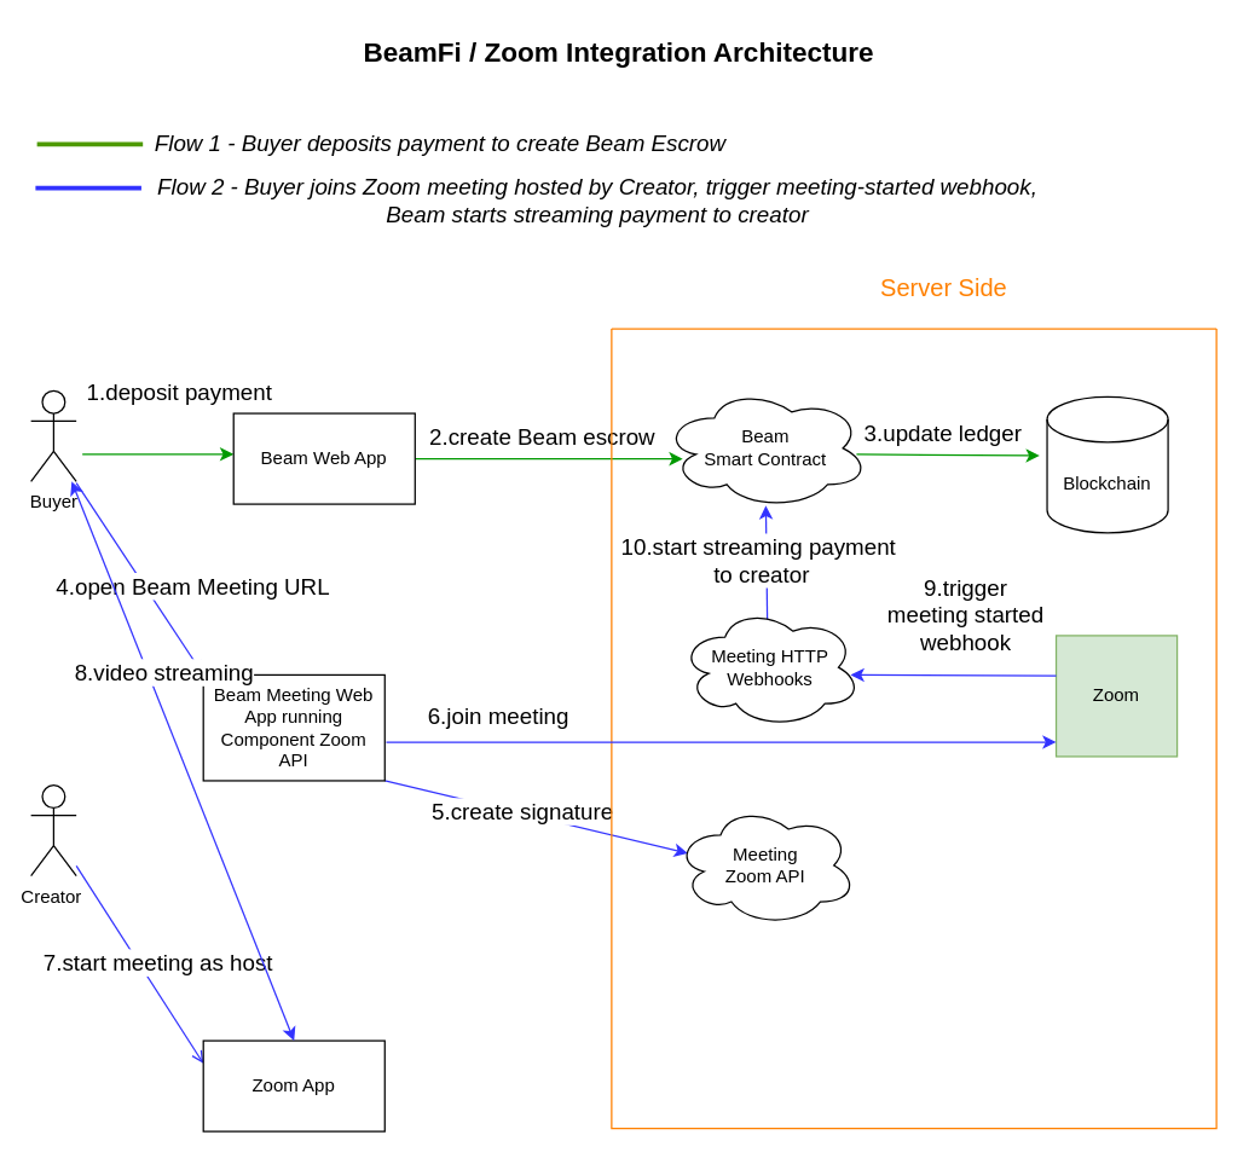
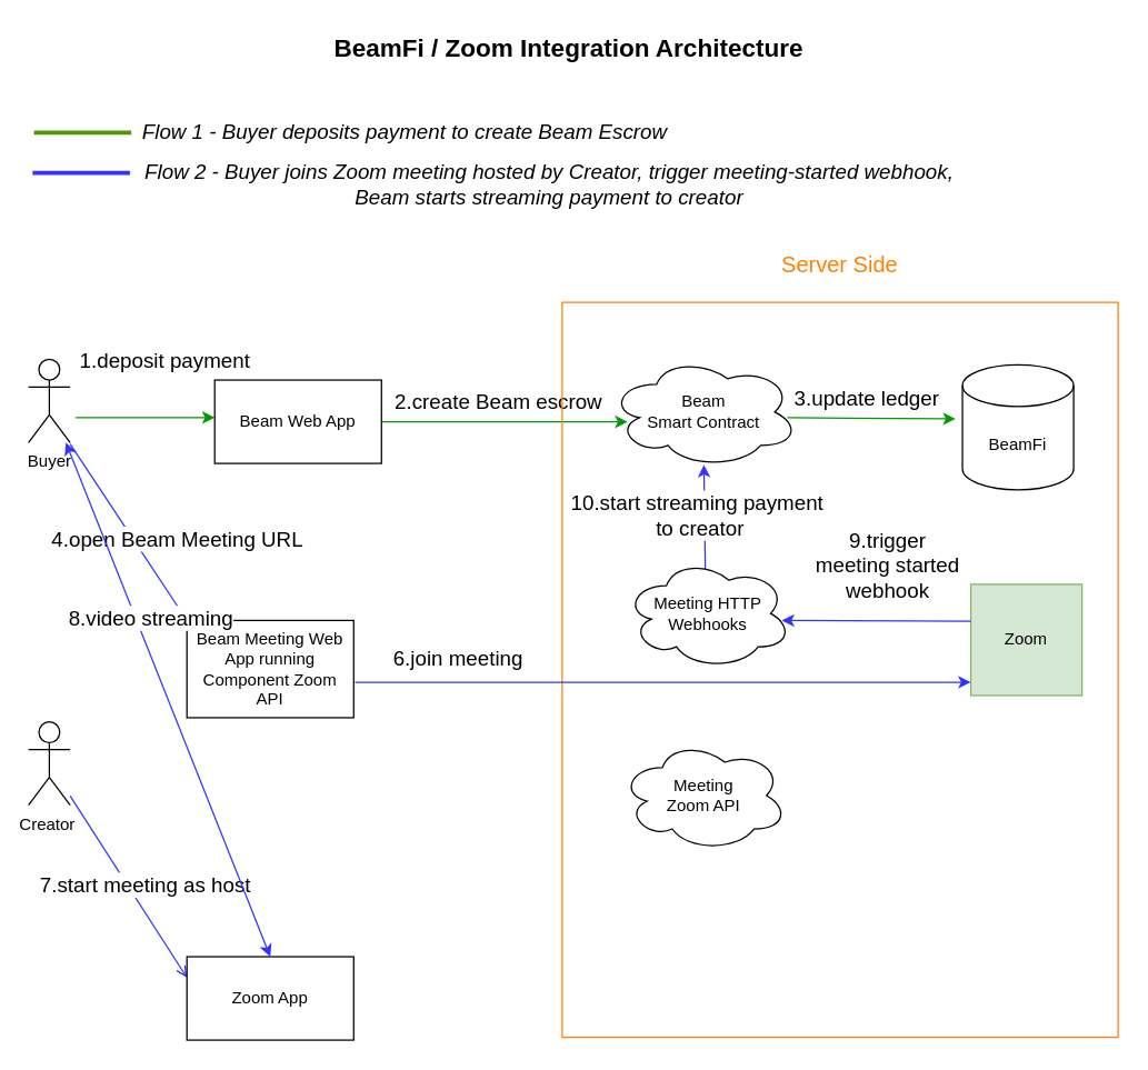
- <mxCell id="27" value="Server Side" style="text;html=1;strokeColor=none;fillColor=none;align=center;verticalAlign=middle;whiteSpace=wrap;rounded=0;fontColor=#FF8000;fontSize=16;" parent="1" vertex="1"><mxGeometry x="579" y="175" width="90" height="30" as="geometry" /></mxCell>
+ <mxCell id="27" value="Server Side" style="text;html=1;strokeColor=none;fillColor=none;align=center;verticalAlign=middle;whiteSpace=wrap;rounded=0;fontColor=#FF8000;fontSize=16;" parent="1" vertex="1"><mxGeometry x="559" y="175" width="90" height="30" as="geometry" /></mxCell>
- <mxCell id="17" value="&amp;nbsp;Blockchain&amp;nbsp;" style="shape=cylinder3;whiteSpace=wrap;html=1;boundedLbl=1;backgroundOutline=1;size=15;" parent="15" vertex="1"><mxGeometry x="288" y="45" width="80" height="90" as="geometry" /></mxCell>
+ <mxCell id="17" value="&amp;nbsp;BeamFi&amp;nbsp;" style="shape=cylinder3;whiteSpace=wrap;html=1;boundedLbl=1;backgroundOutline=1;size=15;" parent="15" vertex="1"><mxGeometry x="288" y="45" width="80" height="90" as="geometry" /></mxCell>
- <mxCell id="12" style="edgeStyle=none;html=1;entryX=0.07;entryY=0.4;entryDx=0;entryDy=0;fontSize=16;fontColor=#FF8000;exitX=1;exitY=1;exitDx=0;exitDy=0;strokeColor=#3333FF;entryPerimeter=0;" parent="1" source="14" target="24" edge="1"><mxGeometry relative="1" as="geometry"><mxPoint x="450" y="573" as="targetPoint" /></mxGeometry></mxCell>
- <mxCell id="13" value="5.create signature" style="edgeLabel;html=1;align=center;verticalAlign=middle;resizable=0;points=[];fontSize=15;fontColor=#000000;" parent="12" vertex="1" connectable="0"><mxGeometry x="-0.098" y="2" relative="1" as="geometry"><mxPoint as="offset" /></mxGeometry></mxCell>
